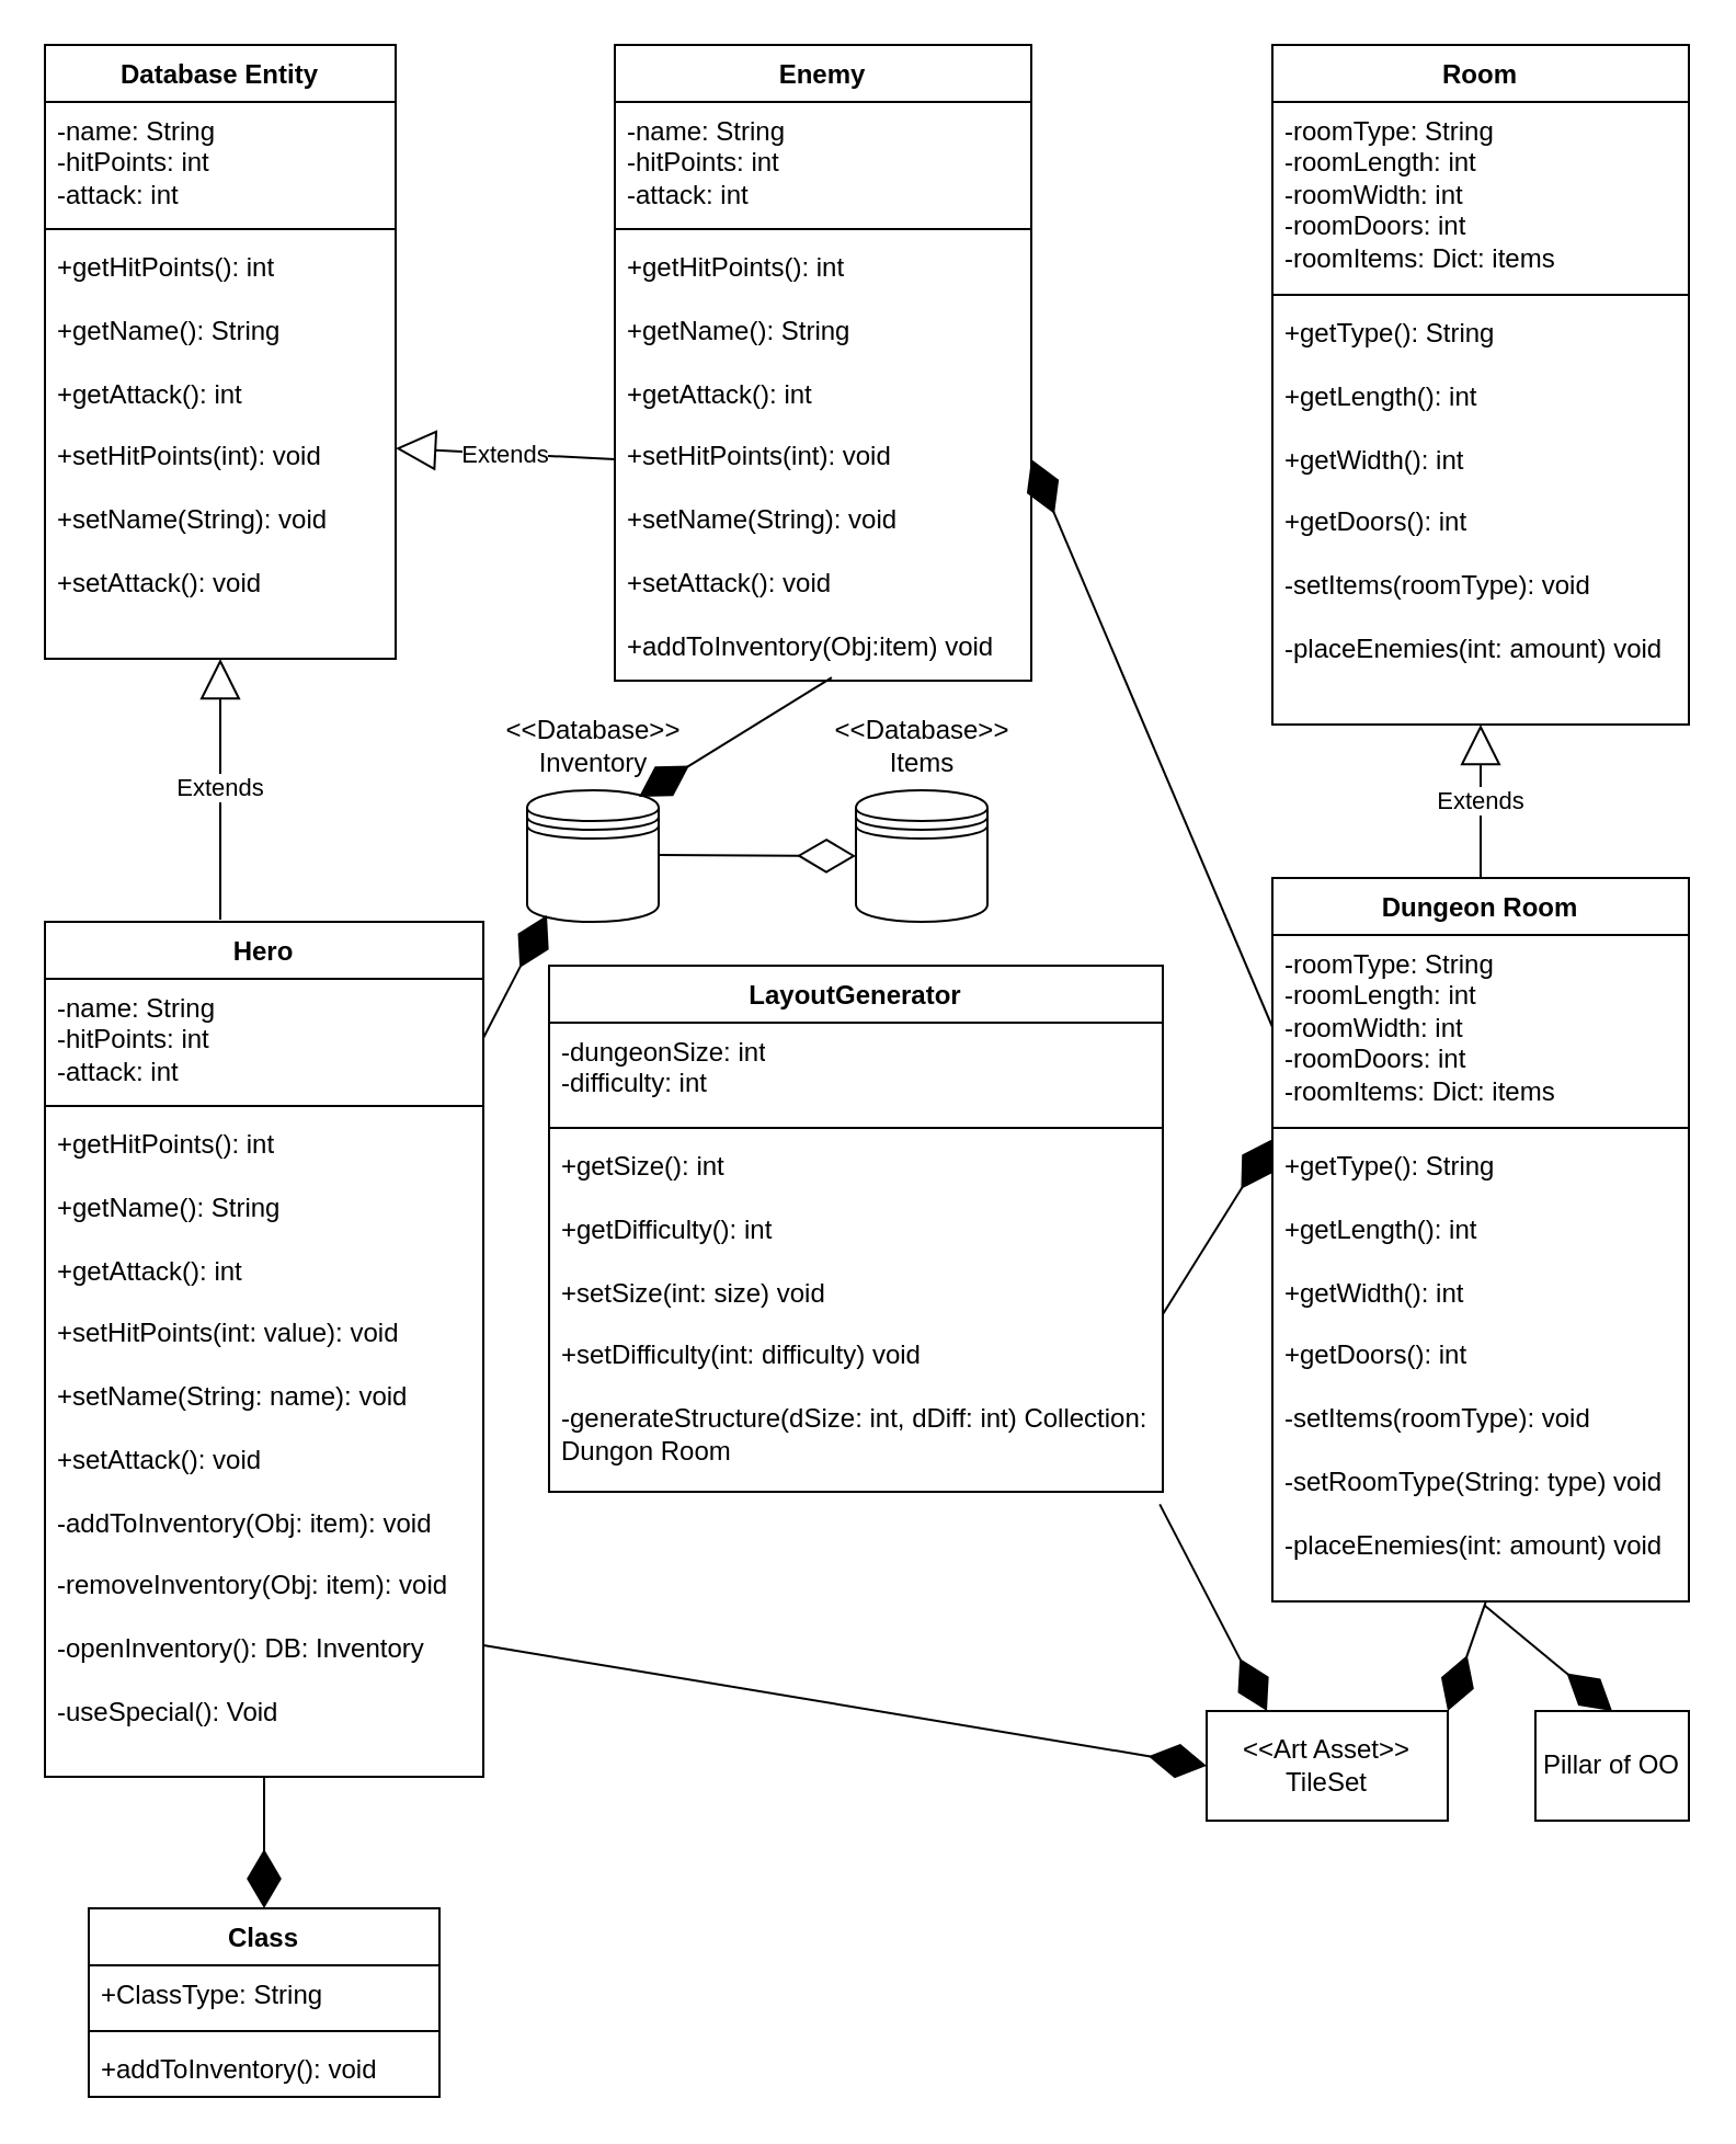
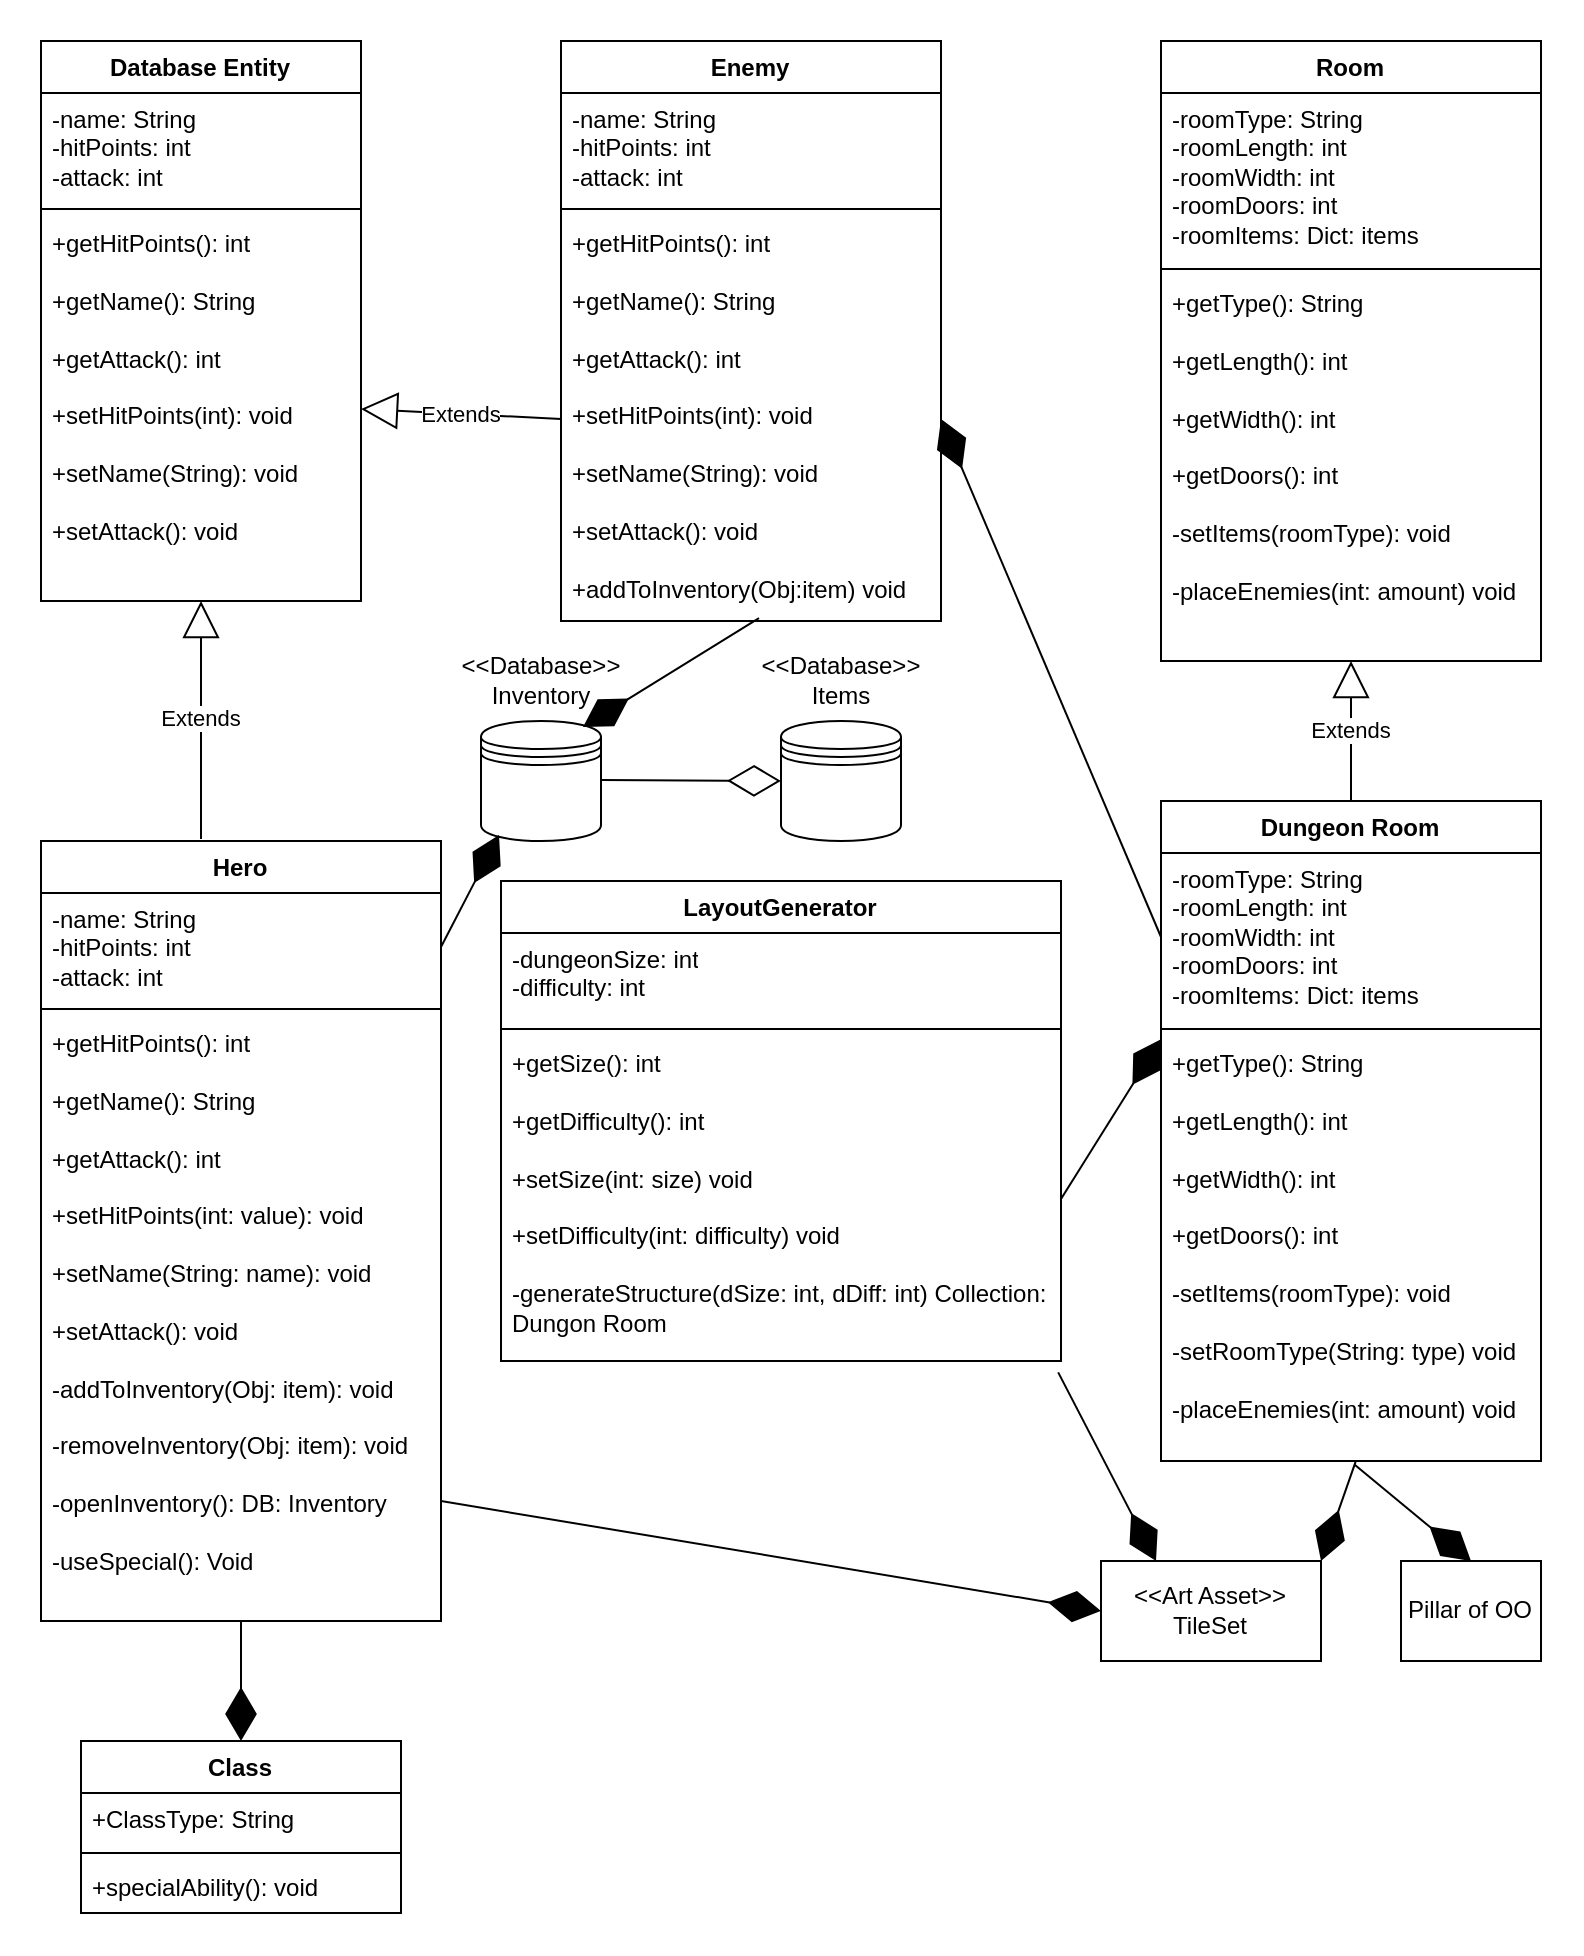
- <mxCell id="17" value="+addToInventory(): void" style="text;strokeColor=none;fillColor=none;align=left;verticalAlign=top;spacingLeft=4;spacingRight=4;overflow=hidden;rotatable=0;points=[[0,0.5],[1,0.5]];portConstraint=eastwest;whiteSpace=wrap;html=1;" vertex="1" parent="14"><mxGeometry y="60" width="160" height="26" as="geometry" /></mxCell>
+ <mxCell id="17" value="+specialAbility(): void" style="text;strokeColor=none;fillColor=none;align=left;verticalAlign=top;spacingLeft=4;spacingRight=4;overflow=hidden;rotatable=0;points=[[0,0.5],[1,0.5]];portConstraint=eastwest;whiteSpace=wrap;html=1;" vertex="1" parent="14"><mxGeometry y="60" width="160" height="26" as="geometry" /></mxCell>
